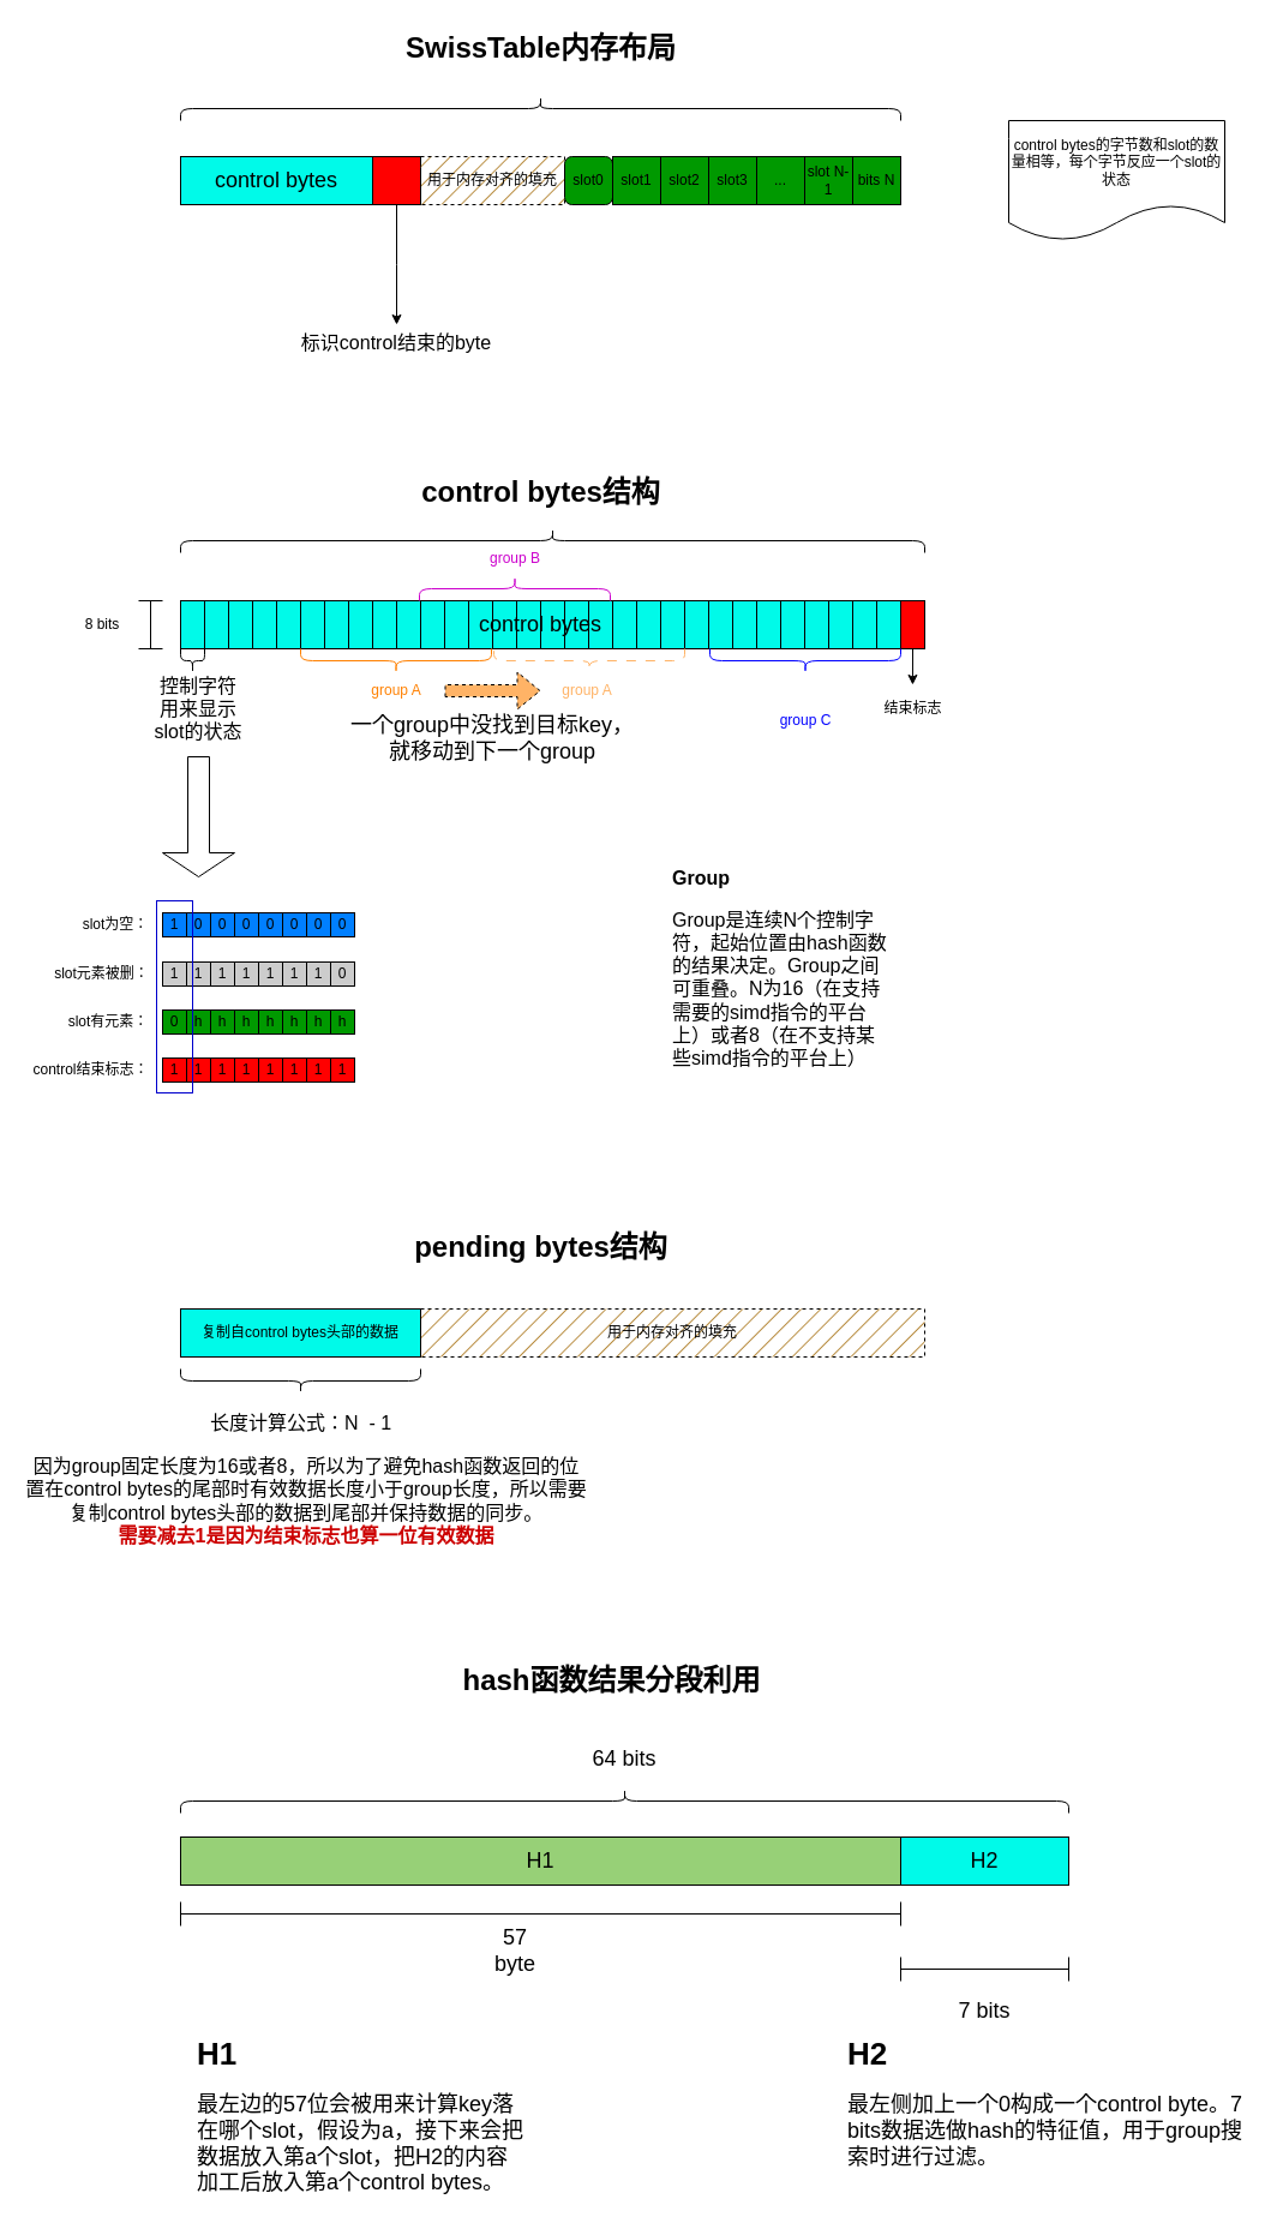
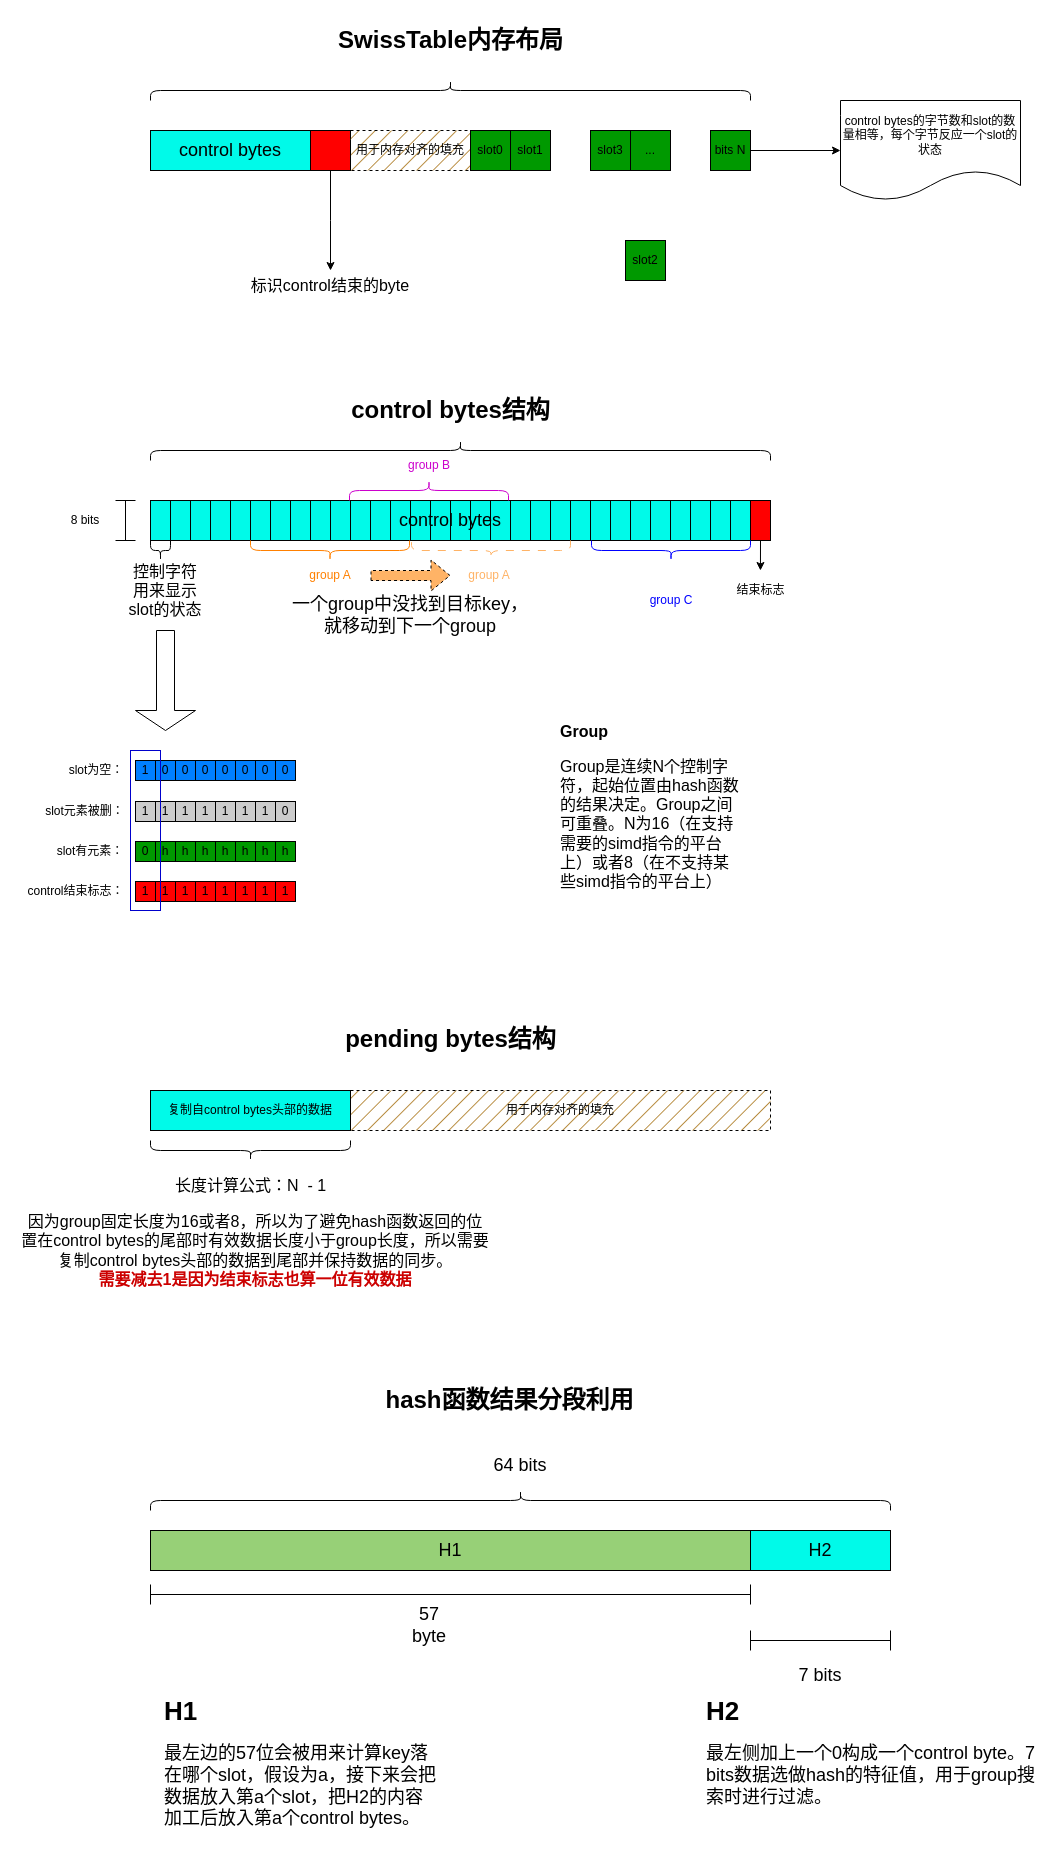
- <mxCell id="7" value="slot0" style="whiteSpace=wrap;html=1;fillColor=#009900;rounded=1;" parent="1" vertex="1"><mxGeometry x="470" y="130" width="40" height="40" as="geometry" /></mxCell>
+ <mxCell id="7" value="slot0" style="rounded=0;whiteSpace=wrap;html=1;fillColor=#009900;" parent="1" vertex="1"><mxGeometry x="470" y="130" width="40" height="40" as="geometry" /></mxCell>
- <mxCell id="10" value="slot2" style="rounded=0;whiteSpace=wrap;html=1;fillColor=#009900;" parent="1" vertex="1"><mxGeometry x="550" y="130" width="40" height="40" as="geometry" /></mxCell>
+ <mxCell id="10" value="slot2" style="rounded=0;whiteSpace=wrap;html=1;fillColor=#009900;" parent="1" vertex="1"><mxGeometry x="625" y="240" width="40" height="40" as="geometry" /></mxCell>
- <mxCell id="8" value="slot N-1" style="rounded=0;whiteSpace=wrap;html=1;fillColor=#009900;" parent="1" vertex="1"><mxGeometry x="670" y="130" width="40" height="40" as="geometry" /></mxCell>
+ <mxCell id="13" style="edgeStyle=orthogonalEdgeStyle;rounded=0;orthogonalLoop=1;jettySize=auto;html=1;exitX=1;exitY=0.5;exitDx=0;exitDy=0;entryX=0;entryY=0.5;entryDx=0;entryDy=0;" parent="1" source="14" target="106" edge="1"><mxGeometry relative="1" as="geometry" /></mxCell>
